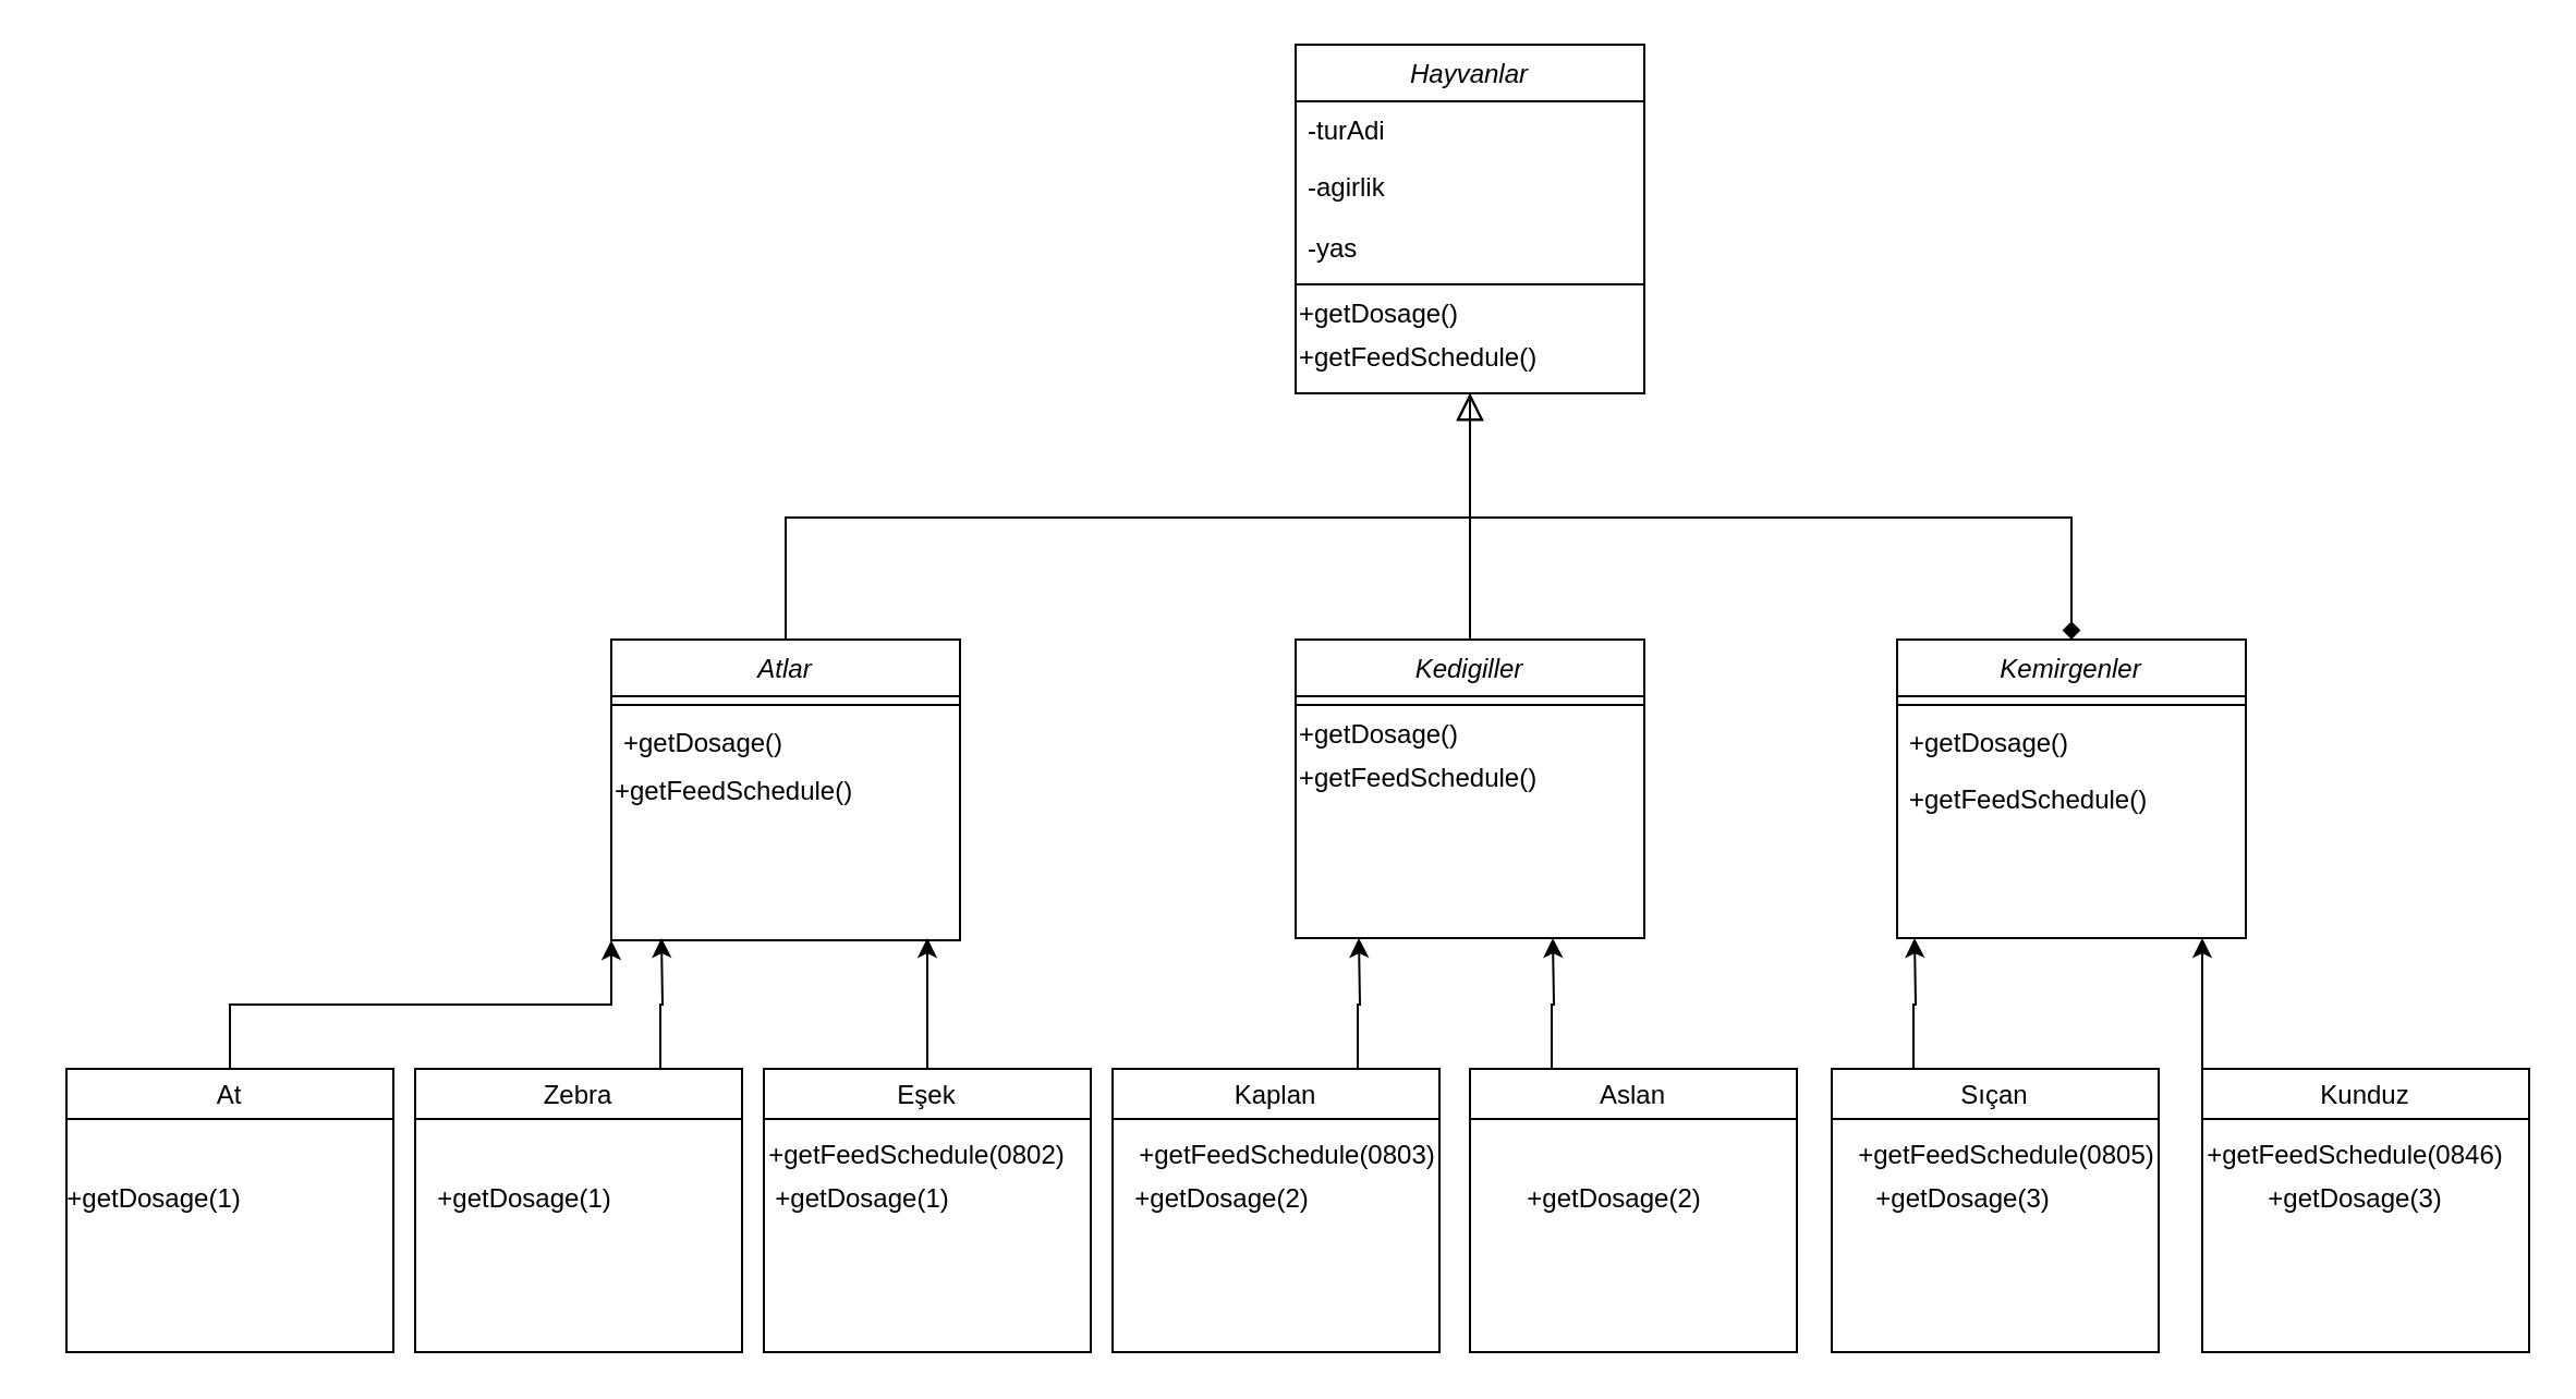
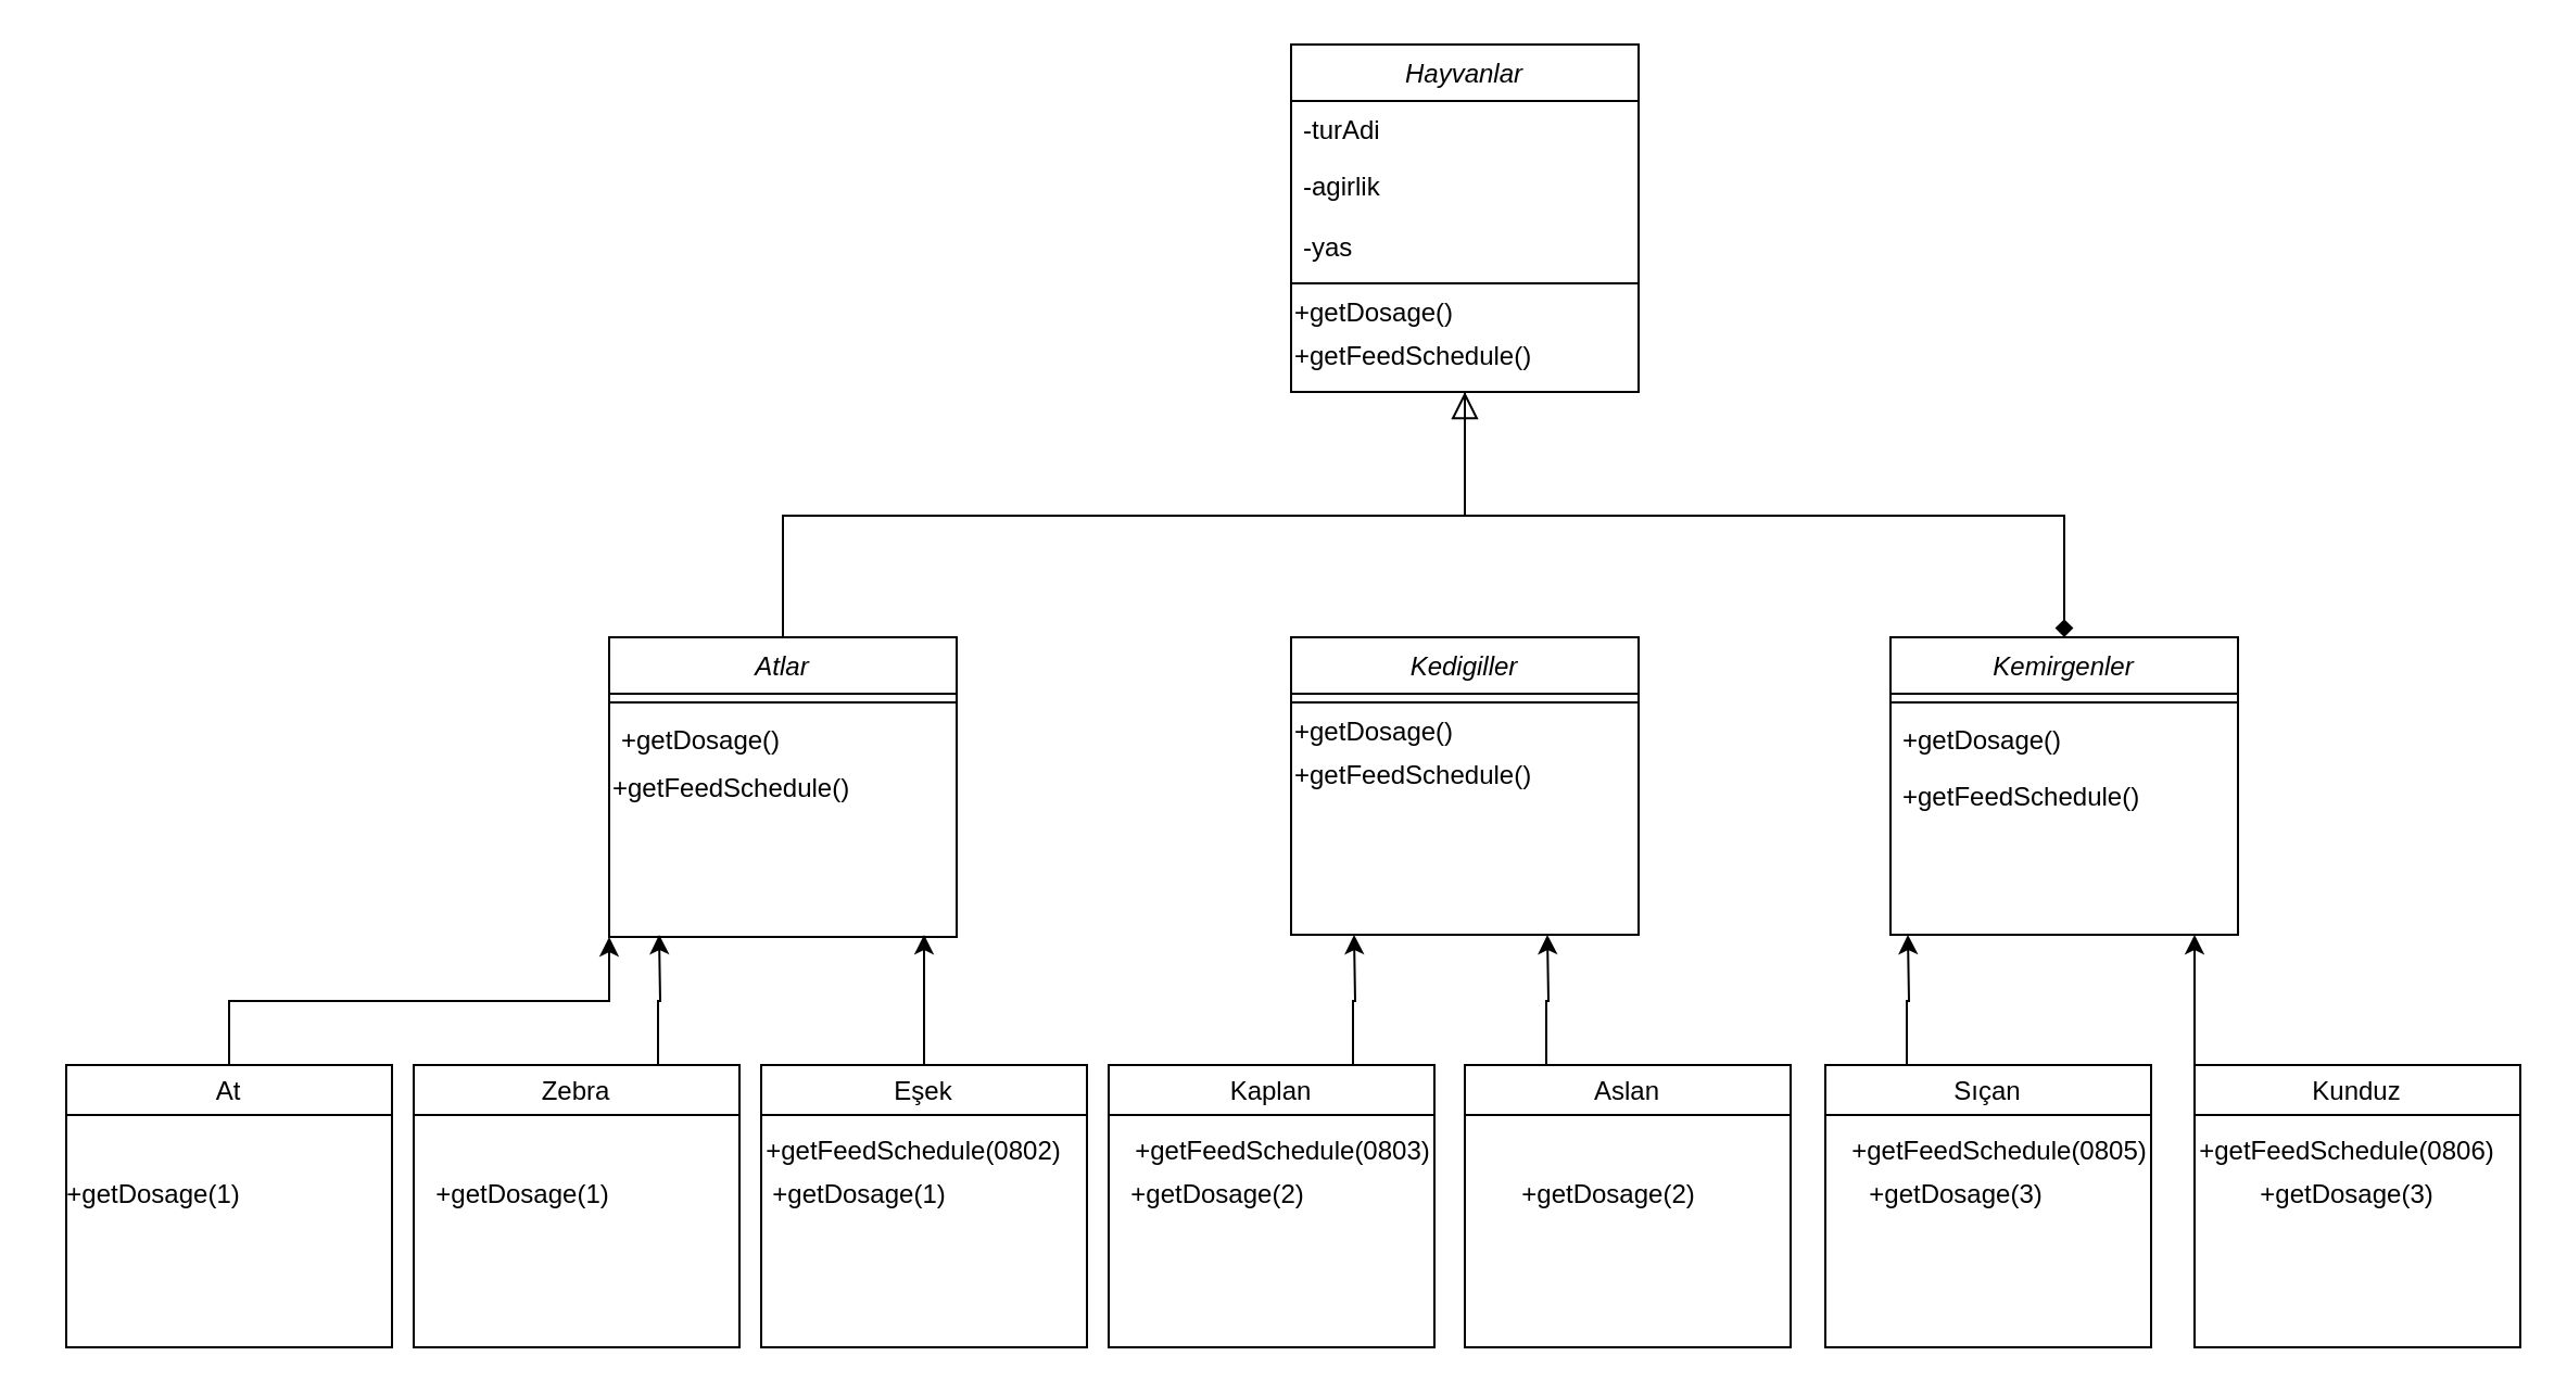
- <mxCell id="18" value="" style="endArrow=block;endSize=10;endFill=0;shadow=0;strokeWidth=1;rounded=0;edgeStyle=elbowEdgeStyle;elbow=vertical;" parent="1" source="14" target="2" edge="1"><mxGeometry width="160" relative="1" as="geometry"><mxPoint x="470" y="363" as="sourcePoint" /><mxPoint x="570" y="261" as="targetPoint" /></mxGeometry></mxCell>
- <mxCell id="47" value="+getFeedSchedule(0846)" style="text;html=1;align=center;verticalAlign=middle;resizable=0;points=[];autosize=1;strokeColor=none;fillColor=none;" parent="1" vertex="1"><mxGeometry x="1005" y="520" width="150" height="20" as="geometry" /></mxCell>
+ <mxCell id="47" value="+getFeedSchedule(0806)" style="text;html=1;align=center;verticalAlign=middle;resizable=0;points=[];autosize=1;strokeColor=none;fillColor=none;" parent="1" vertex="1"><mxGeometry x="1005" y="520" width="150" height="20" as="geometry" /></mxCell>
